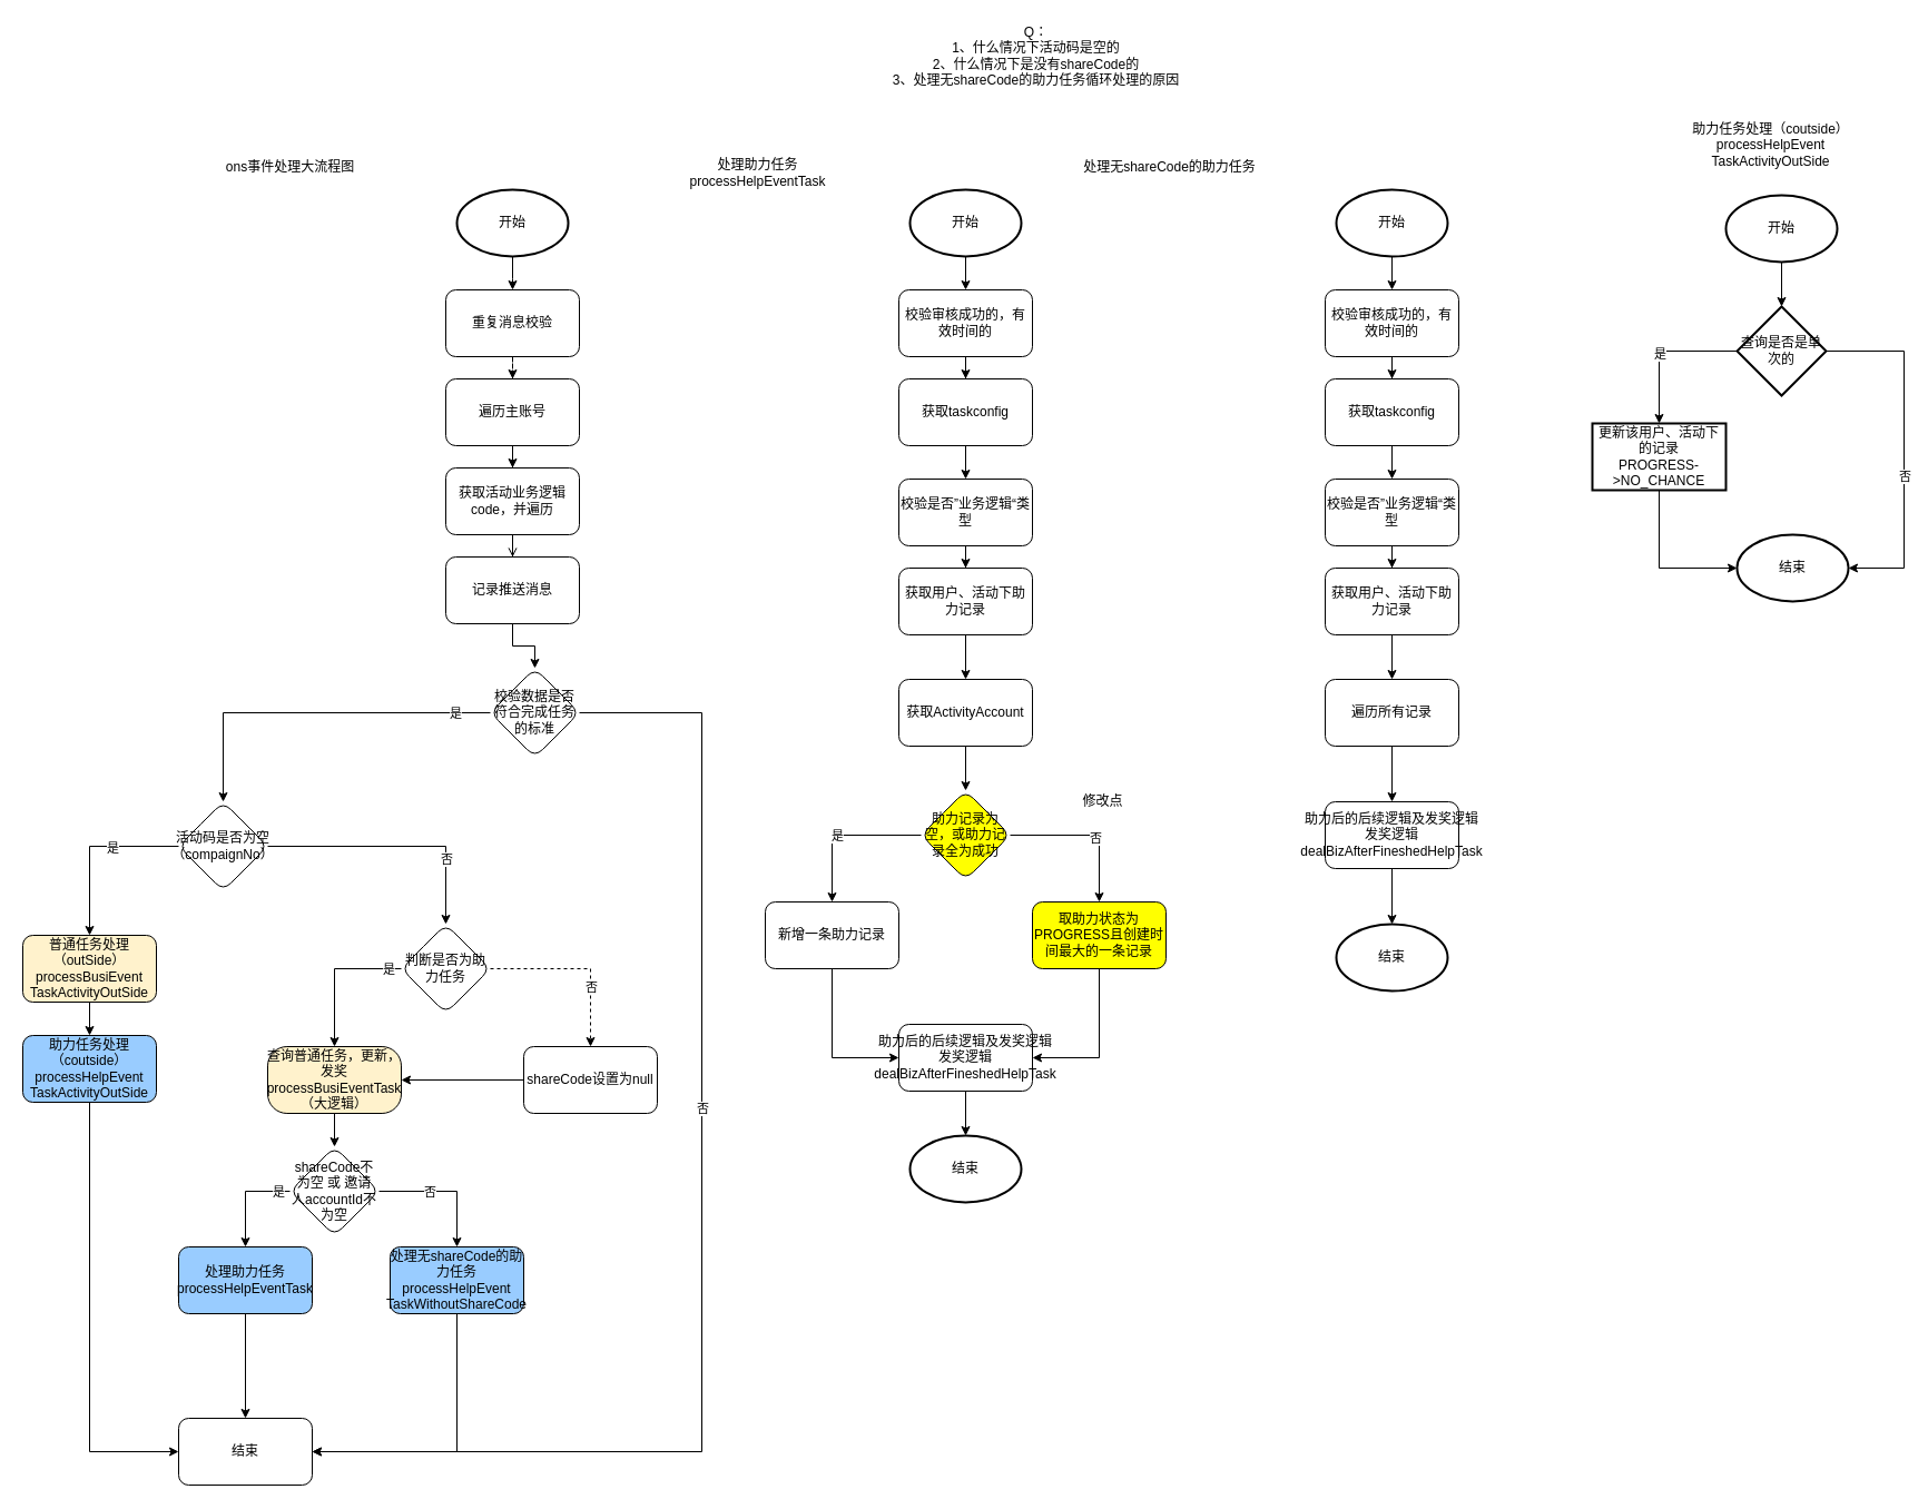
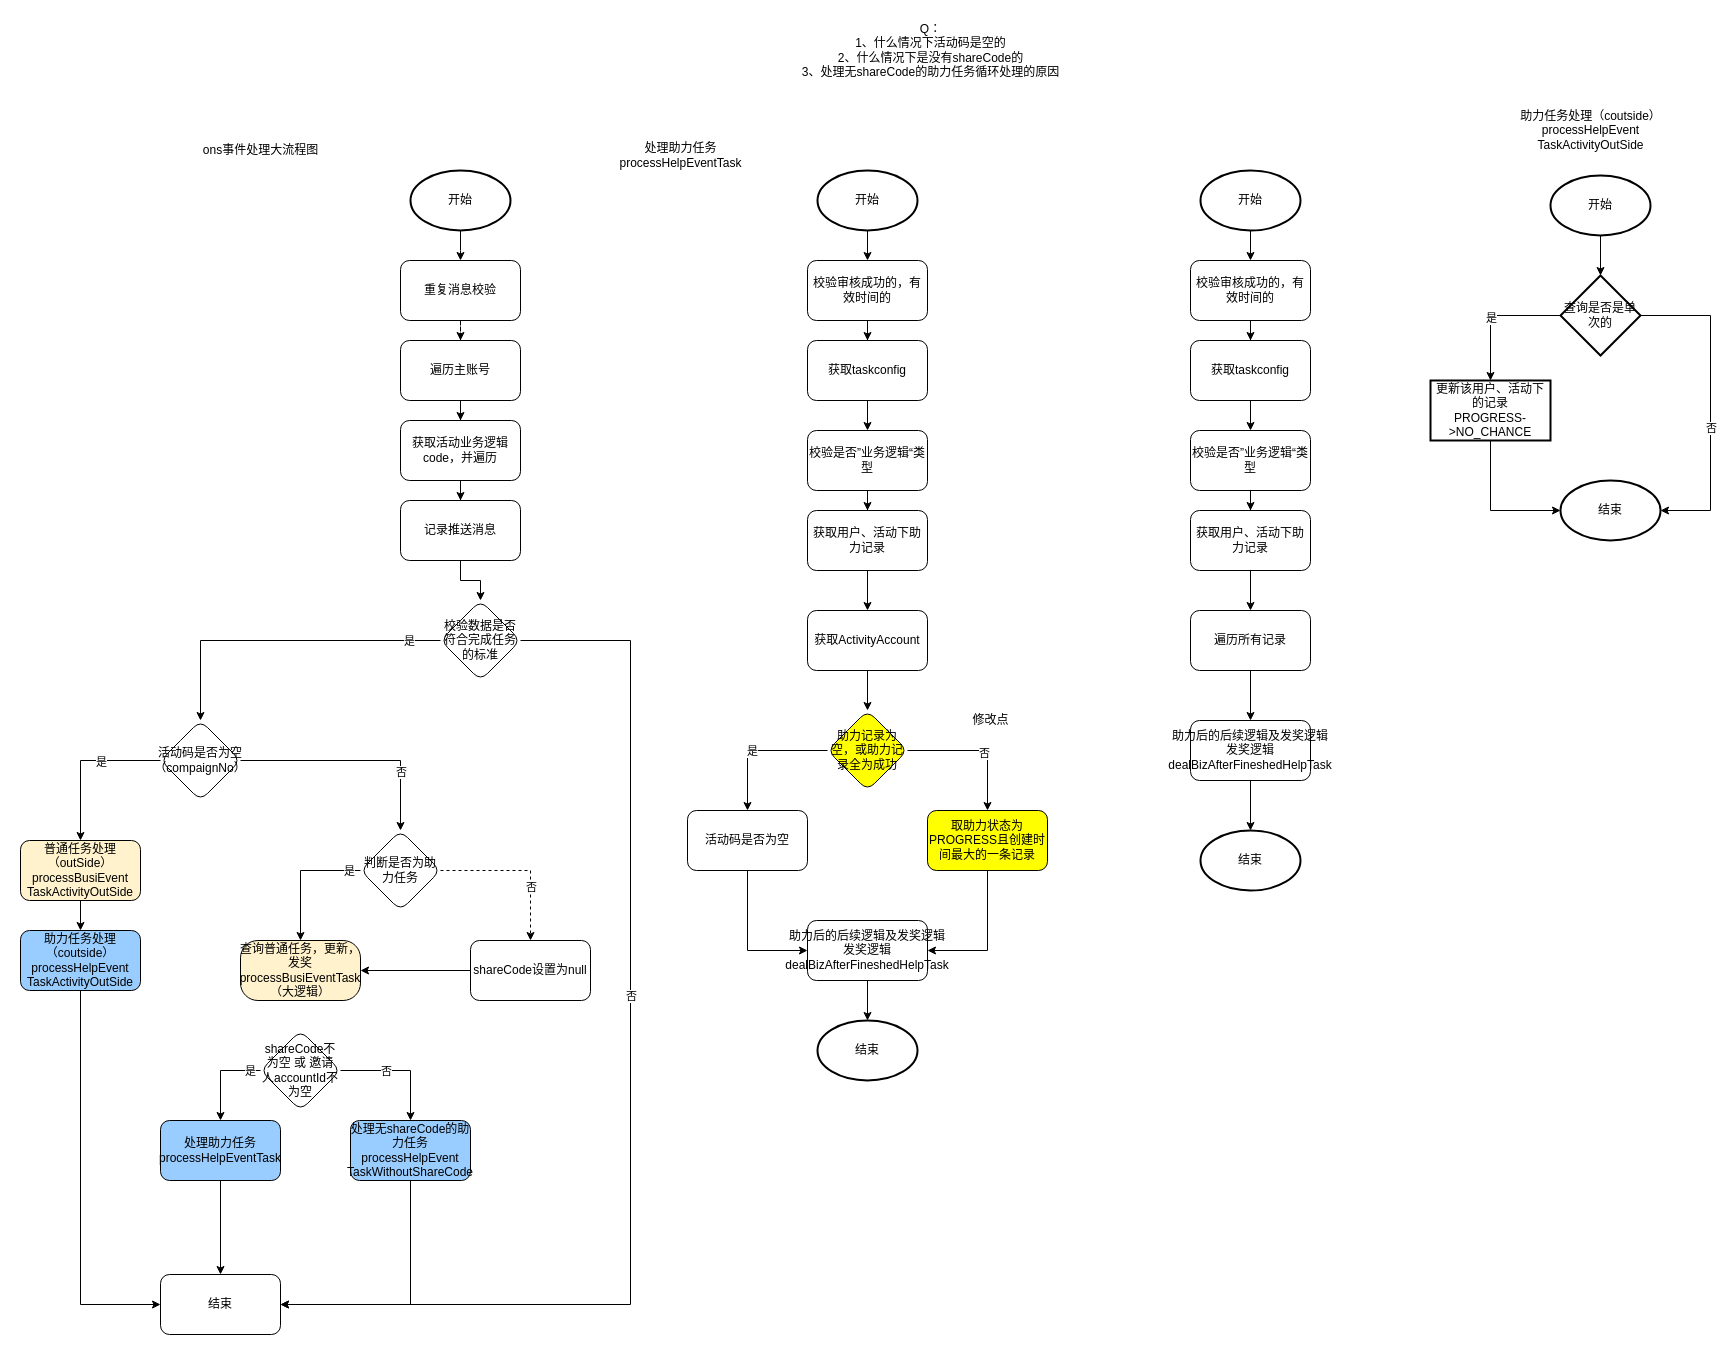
- <mxCell id="72" value="&lt;span style=&quot;&quot;&gt;处理无shareCode的助力任务&lt;/span&gt;" style="text;html=1;align=center;verticalAlign=middle;resizable=0;points=[];autosize=1;strokeColor=none;fillColor=none;" vertex="1" parent="1"><mxGeometry x="965" y="140" width="170" height="20" as="geometry" /></mxCell>
- <mxCell id="8" value="" style="edgeStyle=orthogonalEdgeStyle;rounded=0;orthogonalLoop=1;jettySize=auto;html=1;endArrow=open;" edge="1" parent="1" source="9" target="17"><mxGeometry relative="1" as="geometry" /></mxCell>
+ <mxCell id="8" value="" style="edgeStyle=orthogonalEdgeStyle;rounded=0;orthogonalLoop=1;jettySize=auto;html=1;" edge="1" parent="1" source="9" target="17"><mxGeometry relative="1" as="geometry" /></mxCell>
- <mxCell id="65" value="新增一条助力记录" style="whiteSpace=wrap;html=1;rounded=1;" vertex="1" parent="1"><mxGeometry x="687" y="810" width="120" height="60" as="geometry" /></mxCell>
+ <mxCell id="65" value="活动码是否为空" style="whiteSpace=wrap;html=1;rounded=1;" vertex="1" parent="1"><mxGeometry x="687" y="810" width="120" height="60" as="geometry" /></mxCell>
- <mxCell id="25" style="edgeStyle=orthogonalEdgeStyle;rounded=0;orthogonalLoop=1;jettySize=auto;html=1;exitX=0.5;exitY=1;exitDx=0;exitDy=0;" edge="1" parent="1" source="26" target="36"><mxGeometry relative="1" as="geometry" /></mxCell>
